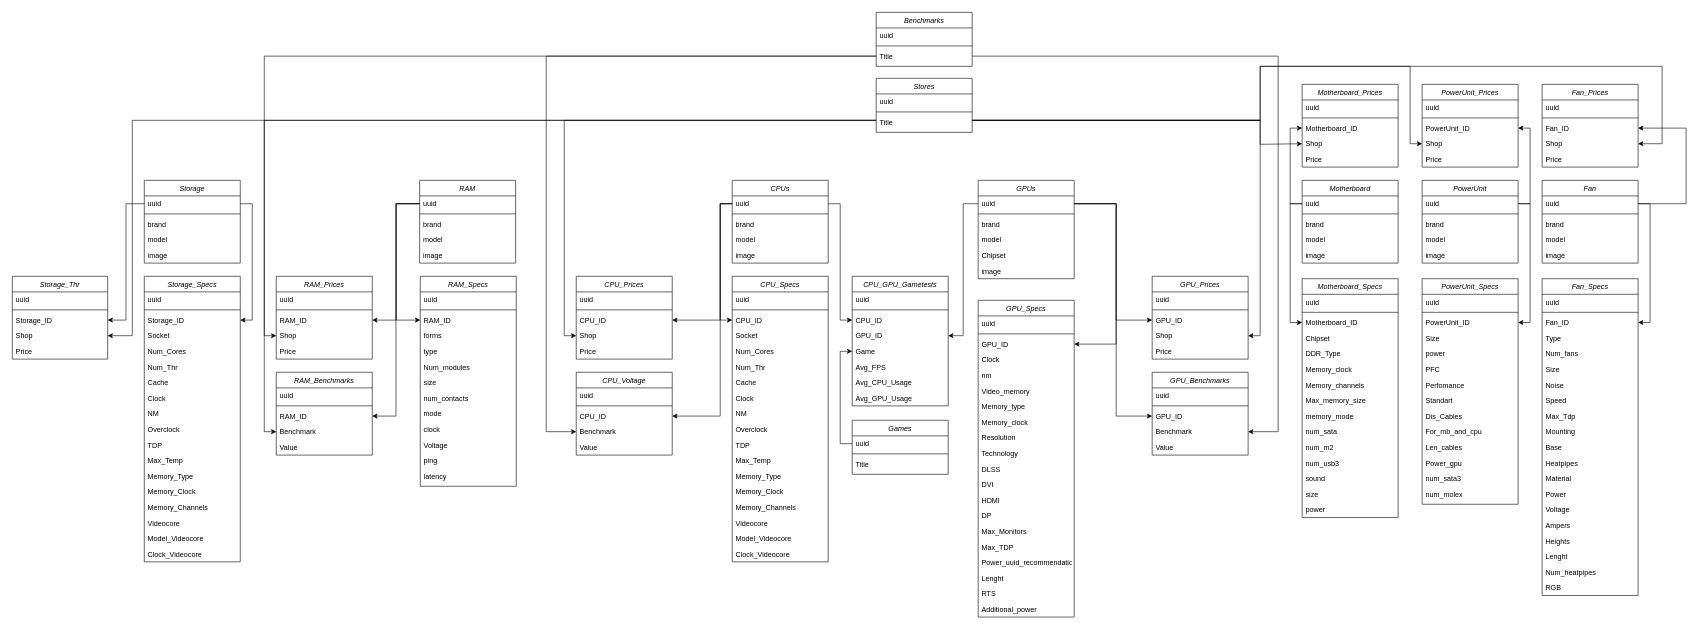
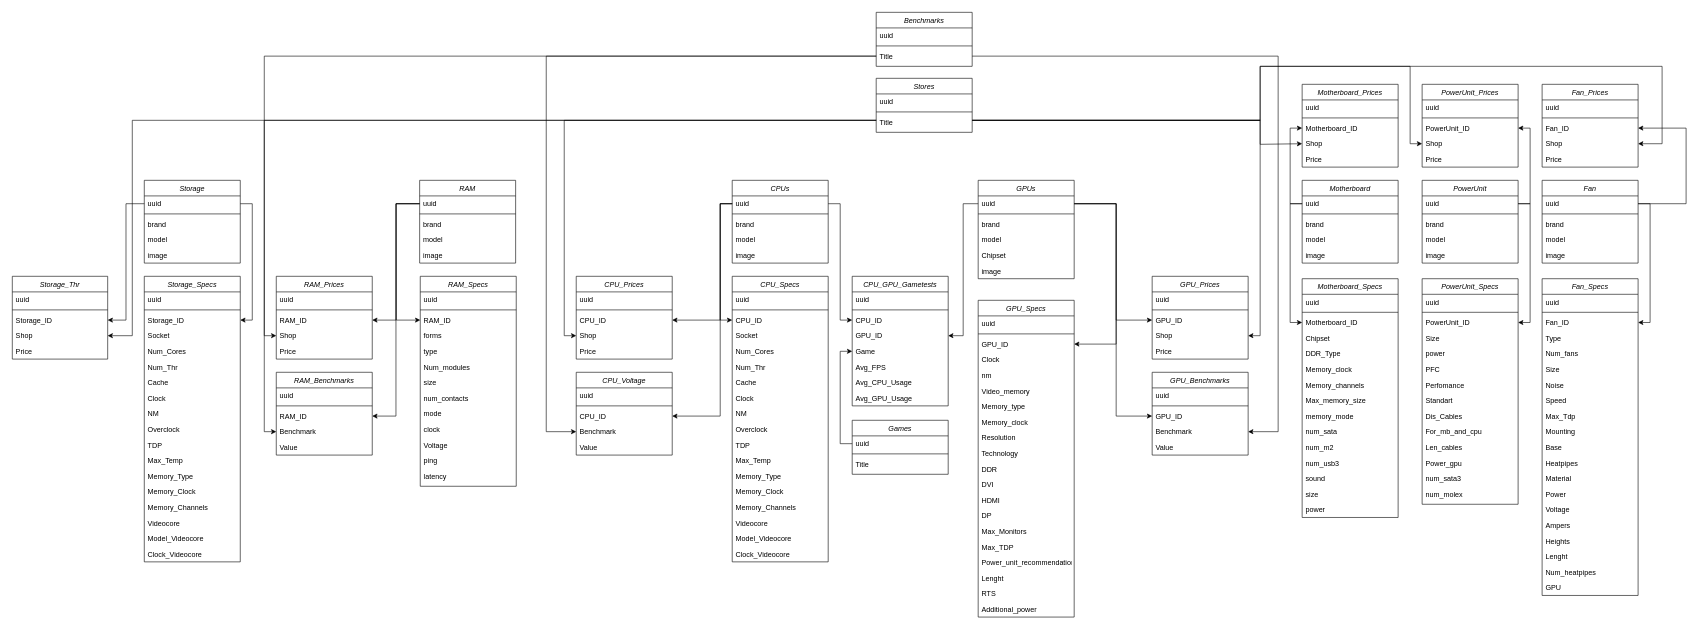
- <mxCell id="112" value="DLSS" style="text;align=left;verticalAlign=top;spacingLeft=4;spacingRight=4;overflow=hidden;rotatable=0;points=[[0,0.5],[1,0.5]];portConstraint=eastwest;" parent="101" vertex="1"><mxGeometry y="268" width="160" height="26" as="geometry" /></mxCell>
+ <mxCell id="112" value="DDR" style="text;align=left;verticalAlign=top;spacingLeft=4;spacingRight=4;overflow=hidden;rotatable=0;points=[[0,0.5],[1,0.5]];portConstraint=eastwest;" parent="101" vertex="1"><mxGeometry y="268" width="160" height="26" as="geometry" /></mxCell>
- <mxCell id="118" value="Power_uuid_recommendation" style="text;align=left;verticalAlign=top;spacingLeft=4;spacingRight=4;overflow=hidden;rotatable=0;points=[[0,0.5],[1,0.5]];portConstraint=eastwest;" parent="101" vertex="1"><mxGeometry y="424" width="160" height="26" as="geometry" /></mxCell>
+ <mxCell id="118" value="Power_unit_recommendation" style="text;align=left;verticalAlign=top;spacingLeft=4;spacingRight=4;overflow=hidden;rotatable=0;points=[[0,0.5],[1,0.5]];portConstraint=eastwest;" parent="101" vertex="1"><mxGeometry y="424" width="160" height="26" as="geometry" /></mxCell>
- <mxCell id="276" value="RGB" style="text;align=left;verticalAlign=top;spacingLeft=4;spacingRight=4;overflow=hidden;rotatable=0;points=[[0,0.5],[1,0.5]];portConstraint=eastwest;" vertex="1" parent="256"><mxGeometry y="502" width="160" height="26" as="geometry" /></mxCell>
+ <mxCell id="276" value="GPU" style="text;align=left;verticalAlign=top;spacingLeft=4;spacingRight=4;overflow=hidden;rotatable=0;points=[[0,0.5],[1,0.5]];portConstraint=eastwest;" vertex="1" parent="256"><mxGeometry y="502" width="160" height="26" as="geometry" /></mxCell>
